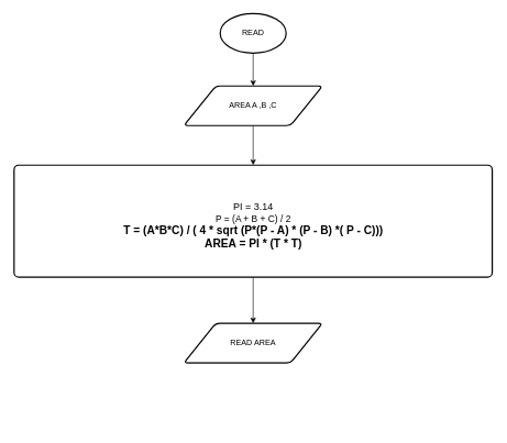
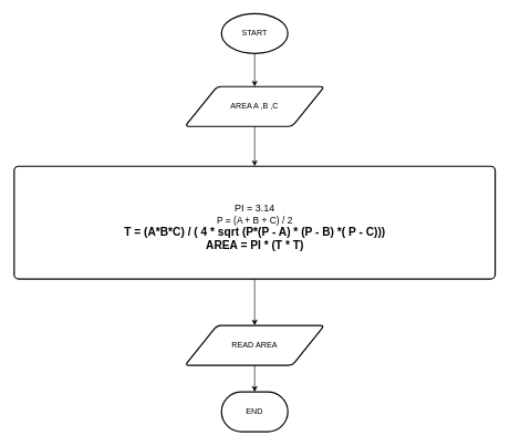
- <mxCell id="3" value="READ" style="strokeWidth=2;html=1;shape=mxgraph.flowchart.start_1;whiteSpace=wrap;" vertex="1" parent="1"><mxGeometry x="333" y="20" width="100" height="60" as="geometry" /></mxCell>
+ <mxCell id="3" value="START" style="strokeWidth=2;html=1;shape=mxgraph.flowchart.start_1;whiteSpace=wrap;" vertex="1" parent="1"><mxGeometry x="333" y="20" width="100" height="60" as="geometry" /></mxCell>
+ <mxCell id="10" style="edgeStyle=orthogonalEdgeStyle;rounded=0;orthogonalLoop=1;jettySize=auto;html=1;exitX=0.5;exitY=1;exitDx=0;exitDy=0;entryX=0.5;entryY=0;entryDx=0;entryDy=0;entryPerimeter=0;" edge="1" parent="1" source="8" target="9"><mxGeometry relative="1" as="geometry" /></mxCell>
+ <mxCell id="9" value="END" style="strokeWidth=2;html=1;shape=mxgraph.flowchart.terminator;whiteSpace=wrap;" vertex="1" parent="1"><mxGeometry x="333" y="590" width="100" height="60" as="geometry" /></mxCell>
